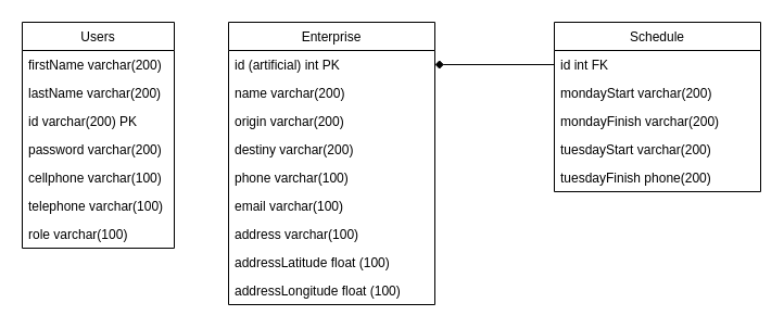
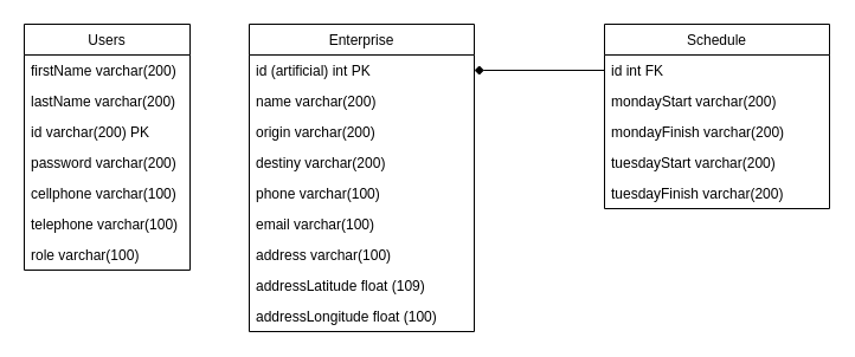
- <mxCell id="25" value="tuesdayFinish phone(200)" style="text;strokeColor=none;fillColor=none;align=left;verticalAlign=top;spacingLeft=4;spacingRight=4;overflow=hidden;rotatable=0;points=[[0,0.5],[1,0.5]];portConstraint=eastwest;" vertex="1" parent="20"><mxGeometry y="130" width="190" height="26" as="geometry" /></mxCell>
+ <mxCell id="25" value="tuesdayFinish varchar(200)" style="text;strokeColor=none;fillColor=none;align=left;verticalAlign=top;spacingLeft=4;spacingRight=4;overflow=hidden;rotatable=0;points=[[0,0.5],[1,0.5]];portConstraint=eastwest;" vertex="1" parent="20"><mxGeometry y="130" width="190" height="26" as="geometry" /></mxCell>
- <mxCell id="18" value="addressLatitude float (100)" style="text;strokeColor=none;fillColor=none;align=left;verticalAlign=top;spacingLeft=4;spacingRight=4;overflow=hidden;rotatable=0;points=[[0,0.5],[1,0.5]];portConstraint=eastwest;" vertex="1" parent="10"><mxGeometry y="208" width="190" height="26" as="geometry" /></mxCell>
+ <mxCell id="18" value="addressLatitude float (109)" style="text;strokeColor=none;fillColor=none;align=left;verticalAlign=top;spacingLeft=4;spacingRight=4;overflow=hidden;rotatable=0;points=[[0,0.5],[1,0.5]];portConstraint=eastwest;" vertex="1" parent="10"><mxGeometry y="208" width="190" height="26" as="geometry" /></mxCell>
